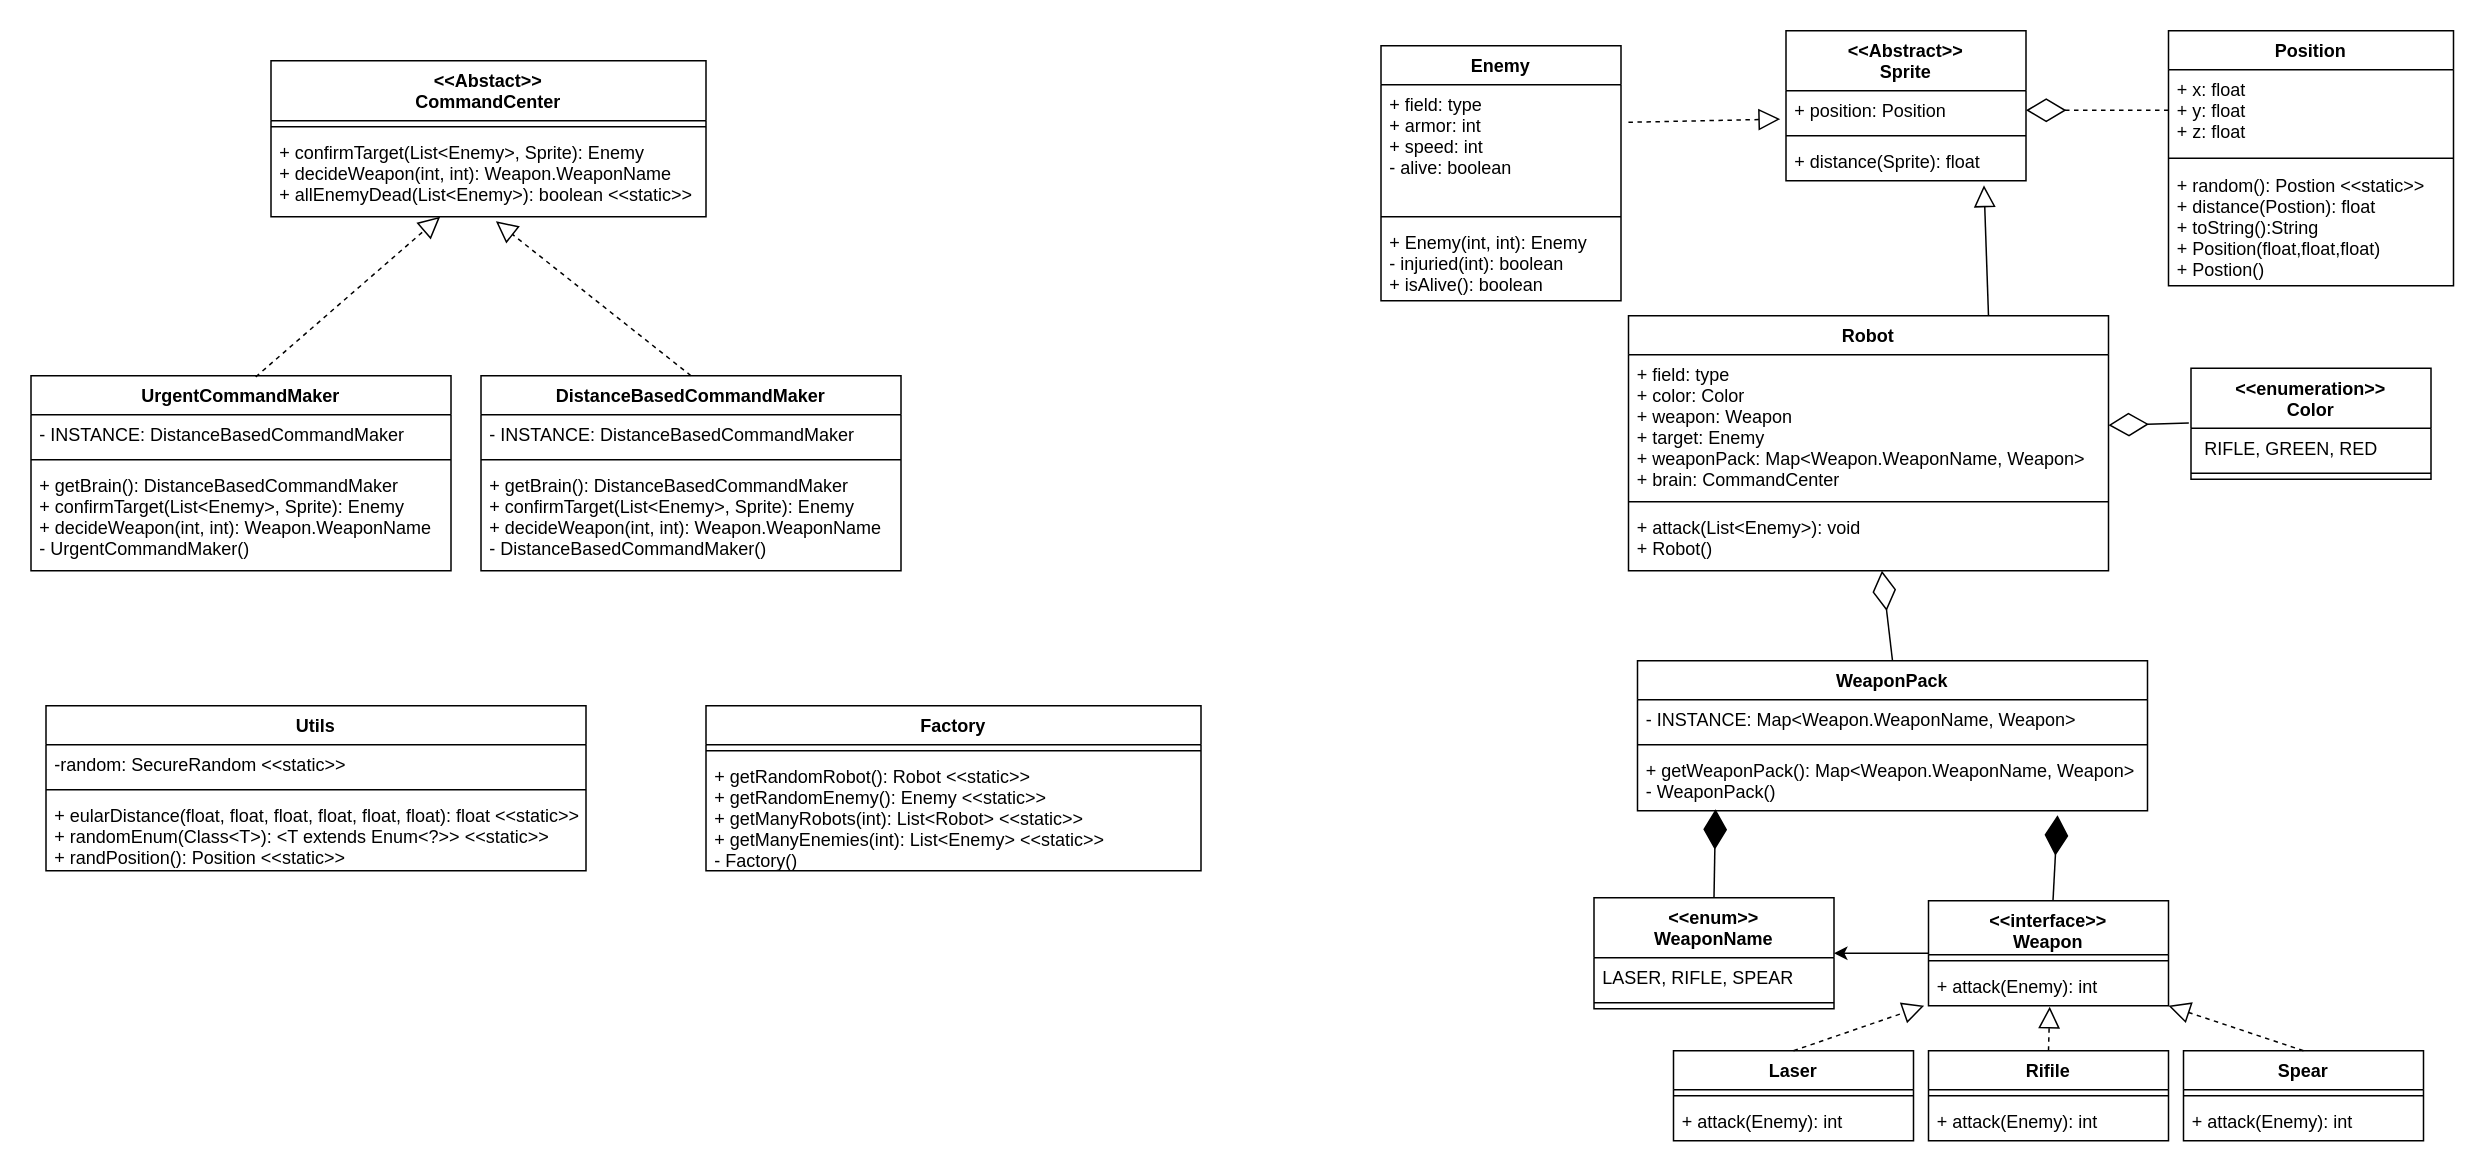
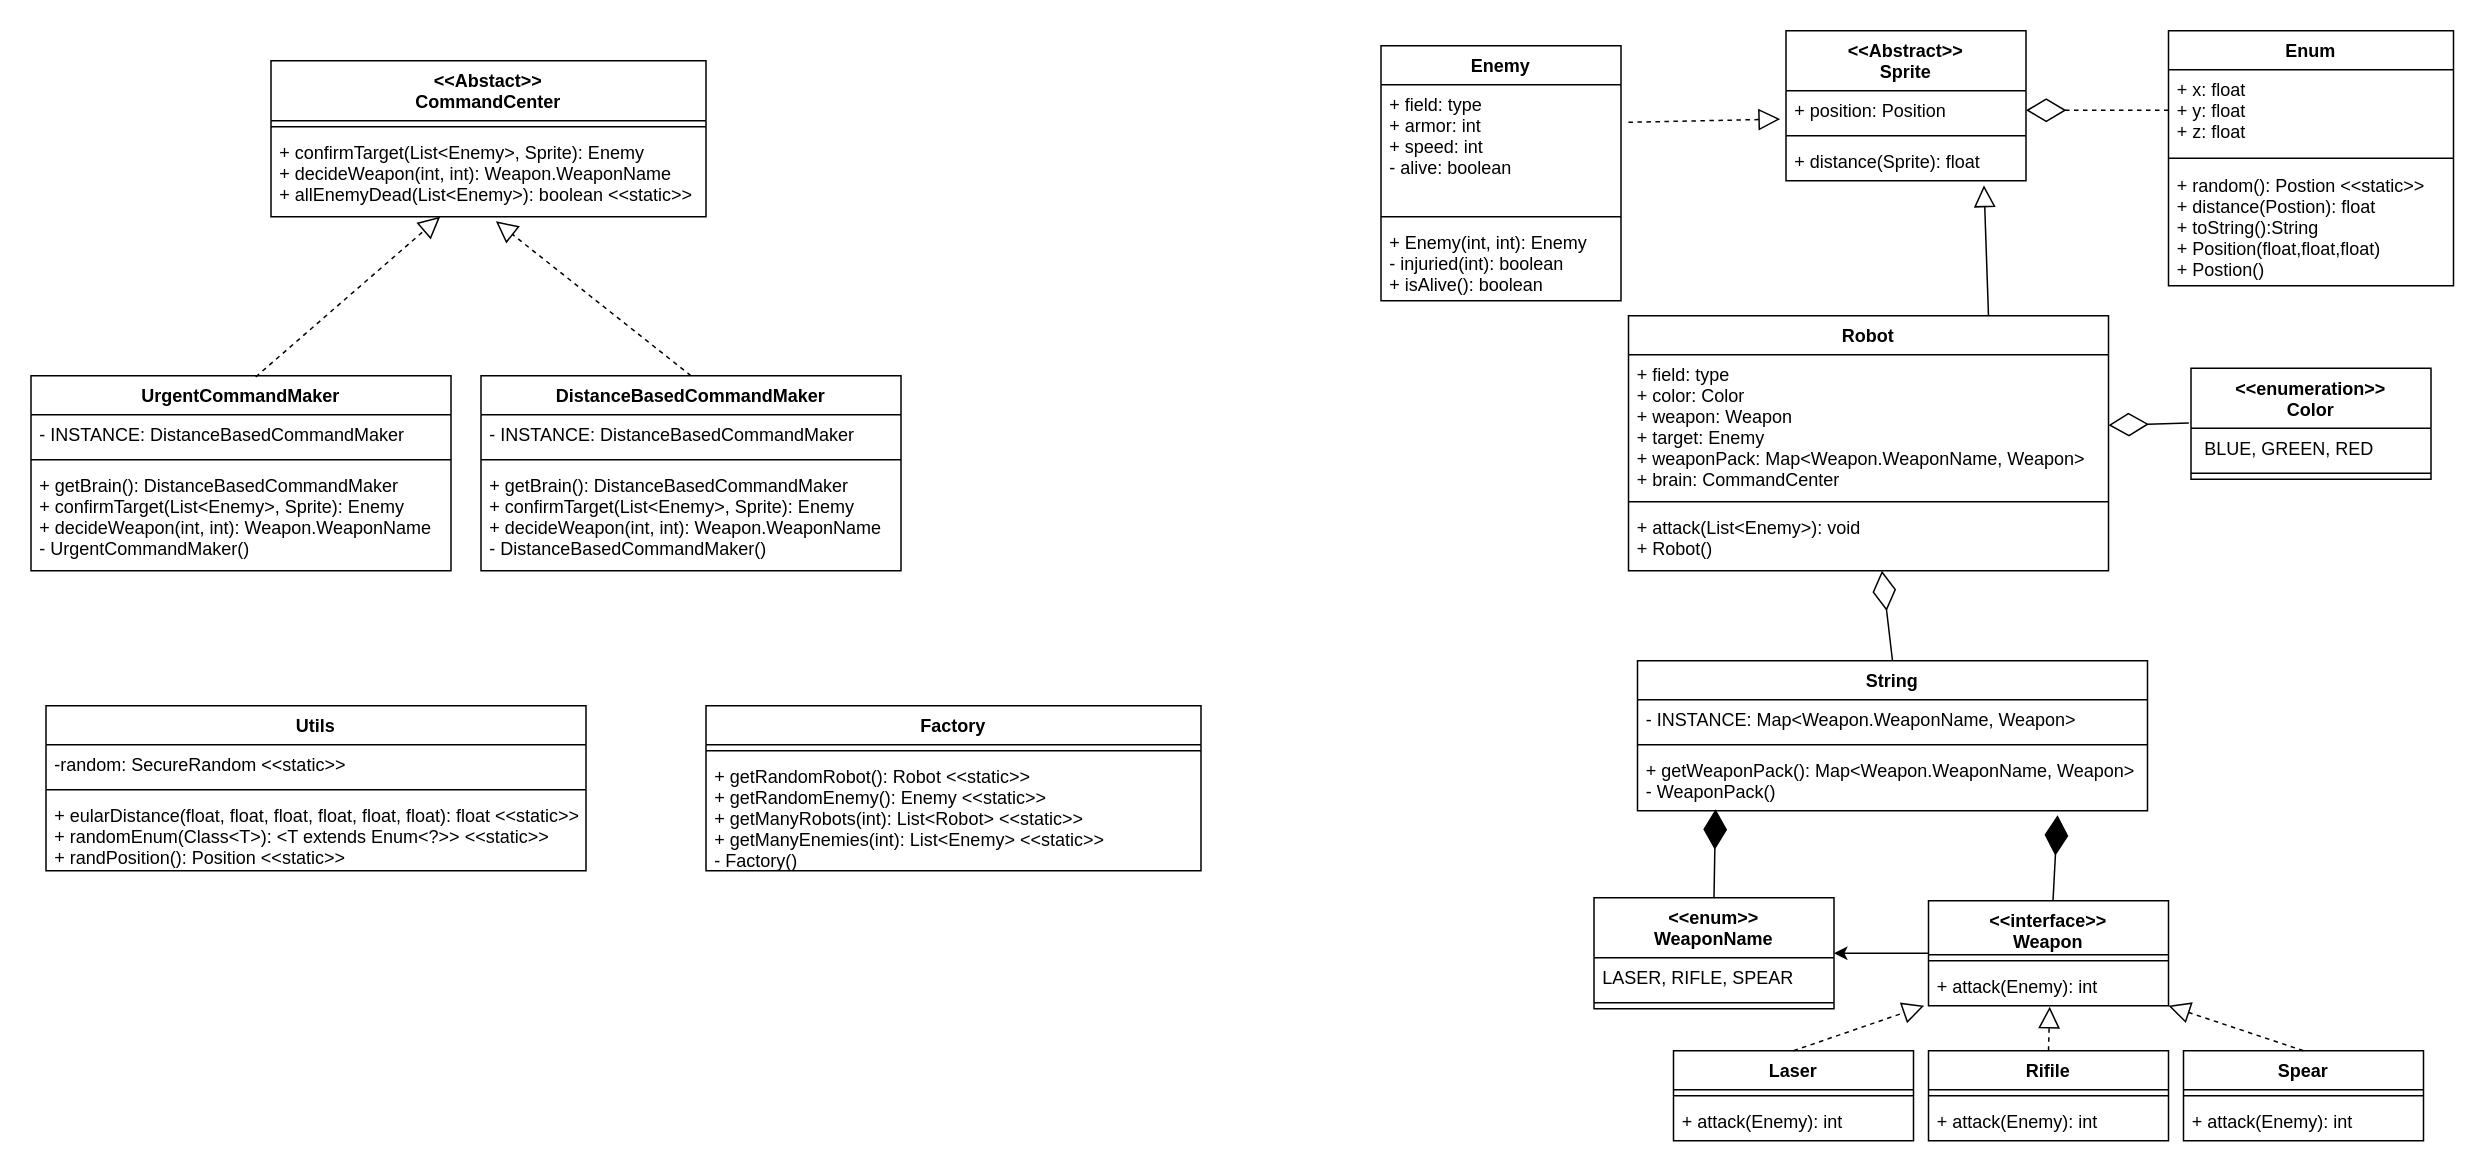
- <mxCell id="10" value="Position" style="swimlane;fontStyle=1;align=center;verticalAlign=top;childLayout=stackLayout;horizontal=1;startSize=26;horizontalStack=0;resizeParent=1;resizeParentMax=0;resizeLast=0;collapsible=1;marginBottom=0;" vertex="1" parent="1"><mxGeometry x="1445" y="20" width="190" height="170" as="geometry" /></mxCell>
+ <mxCell id="10" value="Enum" style="swimlane;fontStyle=1;align=center;verticalAlign=top;childLayout=stackLayout;horizontal=1;startSize=26;horizontalStack=0;resizeParent=1;resizeParentMax=0;resizeLast=0;collapsible=1;marginBottom=0;" vertex="1" parent="1"><mxGeometry x="1445" y="20" width="190" height="170" as="geometry" /></mxCell>
- <mxCell id="30" value=" RIFLE, GREEN, RED" style="text;strokeColor=none;fillColor=none;align=left;verticalAlign=top;spacingLeft=4;spacingRight=4;overflow=hidden;rotatable=0;points=[[0,0.5],[1,0.5]];portConstraint=eastwest;" vertex="1" parent="29"><mxGeometry y="40" width="160" height="26" as="geometry" /></mxCell>
+ <mxCell id="30" value=" BLUE, GREEN, RED" style="text;strokeColor=none;fillColor=none;align=left;verticalAlign=top;spacingLeft=4;spacingRight=4;overflow=hidden;rotatable=0;points=[[0,0.5],[1,0.5]];portConstraint=eastwest;" vertex="1" parent="29"><mxGeometry y="40" width="160" height="26" as="geometry" /></mxCell>
- <mxCell id="53" value="WeaponPack" style="swimlane;fontStyle=1;align=center;verticalAlign=top;childLayout=stackLayout;horizontal=1;startSize=26;horizontalStack=0;resizeParent=1;resizeParentMax=0;resizeLast=0;collapsible=1;marginBottom=0;" vertex="1" parent="1"><mxGeometry x="1091" y="440" width="340" height="100" as="geometry" /></mxCell>
+ <mxCell id="53" value="String" style="swimlane;fontStyle=1;align=center;verticalAlign=top;childLayout=stackLayout;horizontal=1;startSize=26;horizontalStack=0;resizeParent=1;resizeParentMax=0;resizeLast=0;collapsible=1;marginBottom=0;" vertex="1" parent="1"><mxGeometry x="1091" y="440" width="340" height="100" as="geometry" /></mxCell>
